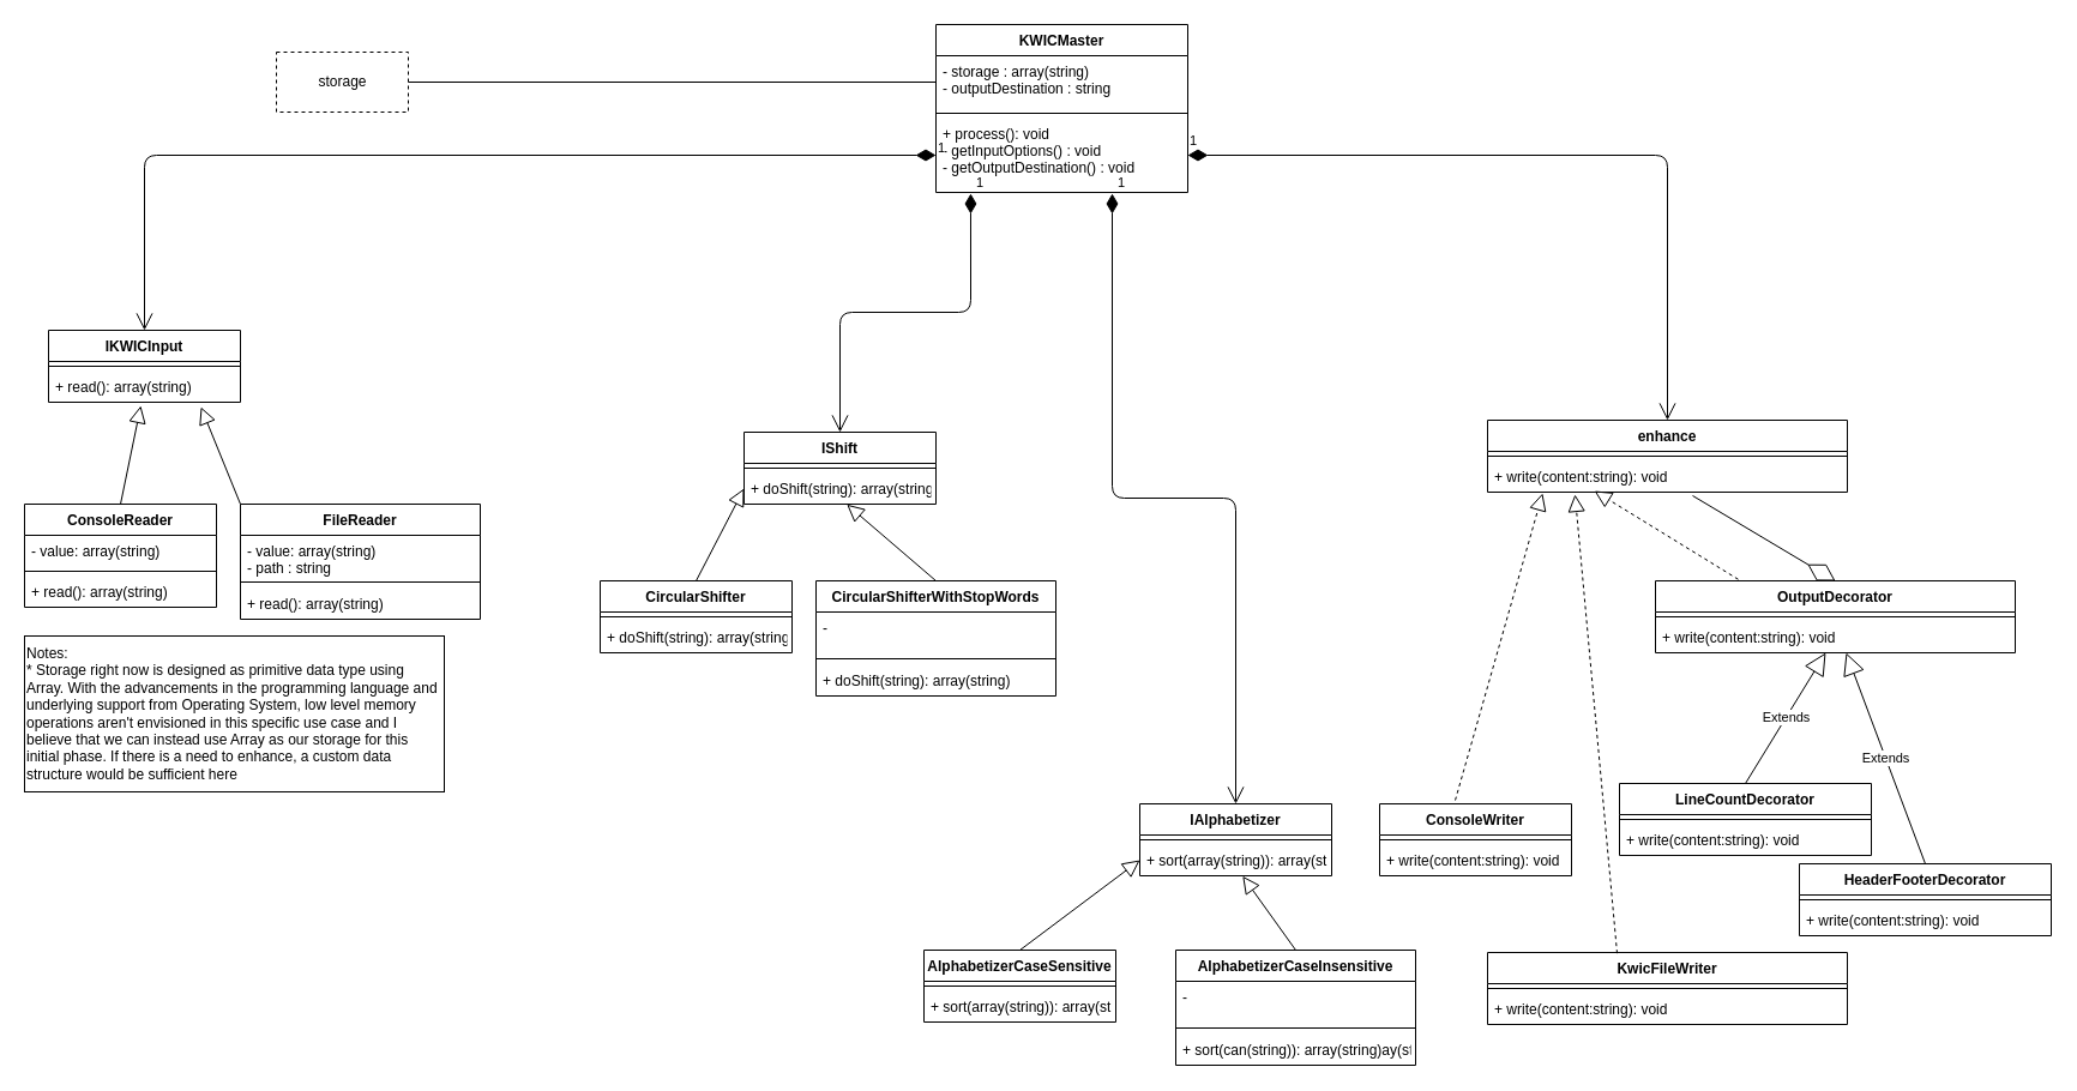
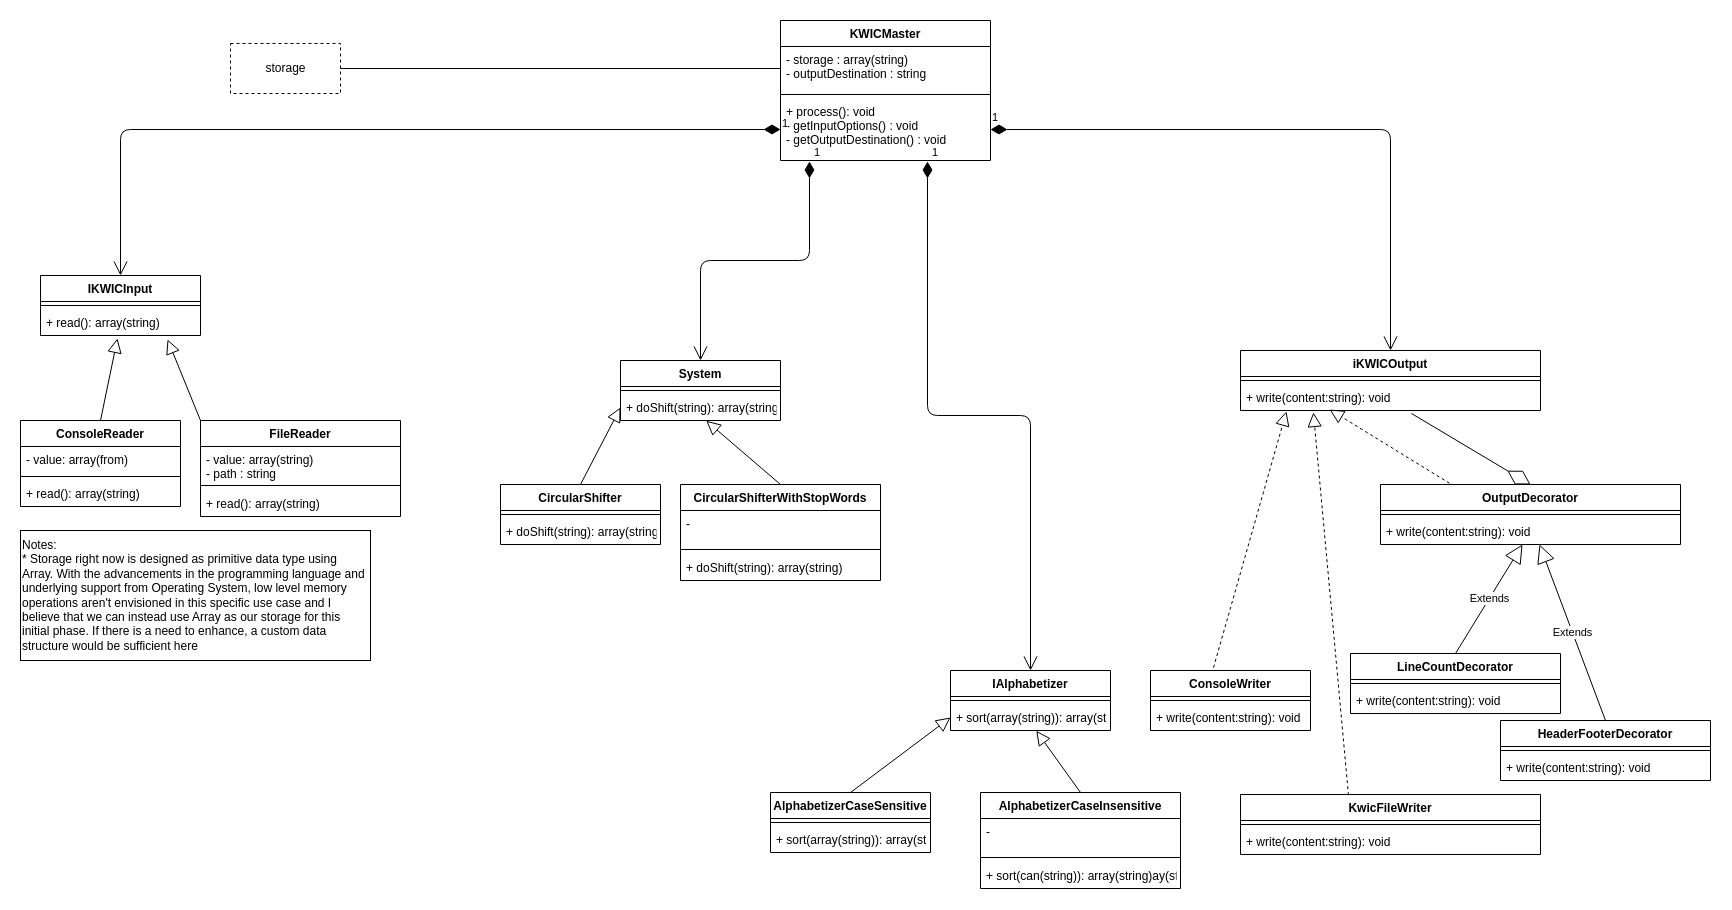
- <mxCell id="33" value="enhance" style="swimlane;fontStyle=1;align=center;verticalAlign=top;childLayout=stackLayout;horizontal=1;startSize=26;horizontalStack=0;resizeParent=1;resizeParentMax=0;resizeLast=0;collapsible=1;marginBottom=0;" parent="1" vertex="1"><mxGeometry x="1240" y="350" width="300" height="60" as="geometry" /></mxCell>
+ <mxCell id="33" value="iKWICOutput" style="swimlane;fontStyle=1;align=center;verticalAlign=top;childLayout=stackLayout;horizontal=1;startSize=26;horizontalStack=0;resizeParent=1;resizeParentMax=0;resizeLast=0;collapsible=1;marginBottom=0;" parent="1" vertex="1"><mxGeometry x="1240" y="350" width="300" height="60" as="geometry" /></mxCell>
- <mxCell id="36" value="IShift" style="swimlane;fontStyle=1;align=center;verticalAlign=top;childLayout=stackLayout;horizontal=1;startSize=26;horizontalStack=0;resizeParent=1;resizeParentMax=0;resizeLast=0;collapsible=1;marginBottom=0;" parent="1" vertex="1"><mxGeometry x="620" y="360" width="160" height="60" as="geometry" /></mxCell>
+ <mxCell id="36" value="System" style="swimlane;fontStyle=1;align=center;verticalAlign=top;childLayout=stackLayout;horizontal=1;startSize=26;horizontalStack=0;resizeParent=1;resizeParentMax=0;resizeLast=0;collapsible=1;marginBottom=0;" parent="1" vertex="1"><mxGeometry x="620" y="360" width="160" height="60" as="geometry" /></mxCell>
- <mxCell id="7" value="- value: array(string)" style="text;strokeColor=none;fillColor=none;align=left;verticalAlign=top;spacingLeft=4;spacingRight=4;overflow=hidden;rotatable=0;points=[[0,0.5],[1,0.5]];portConstraint=eastwest;" parent="6" vertex="1"><mxGeometry y="26" width="160" height="26" as="geometry" /></mxCell>
+ <mxCell id="7" value="- value: array(from)" style="text;strokeColor=none;fillColor=none;align=left;verticalAlign=top;spacingLeft=4;spacingRight=4;overflow=hidden;rotatable=0;points=[[0,0.5],[1,0.5]];portConstraint=eastwest;" parent="6" vertex="1"><mxGeometry y="26" width="160" height="26" as="geometry" /></mxCell>
